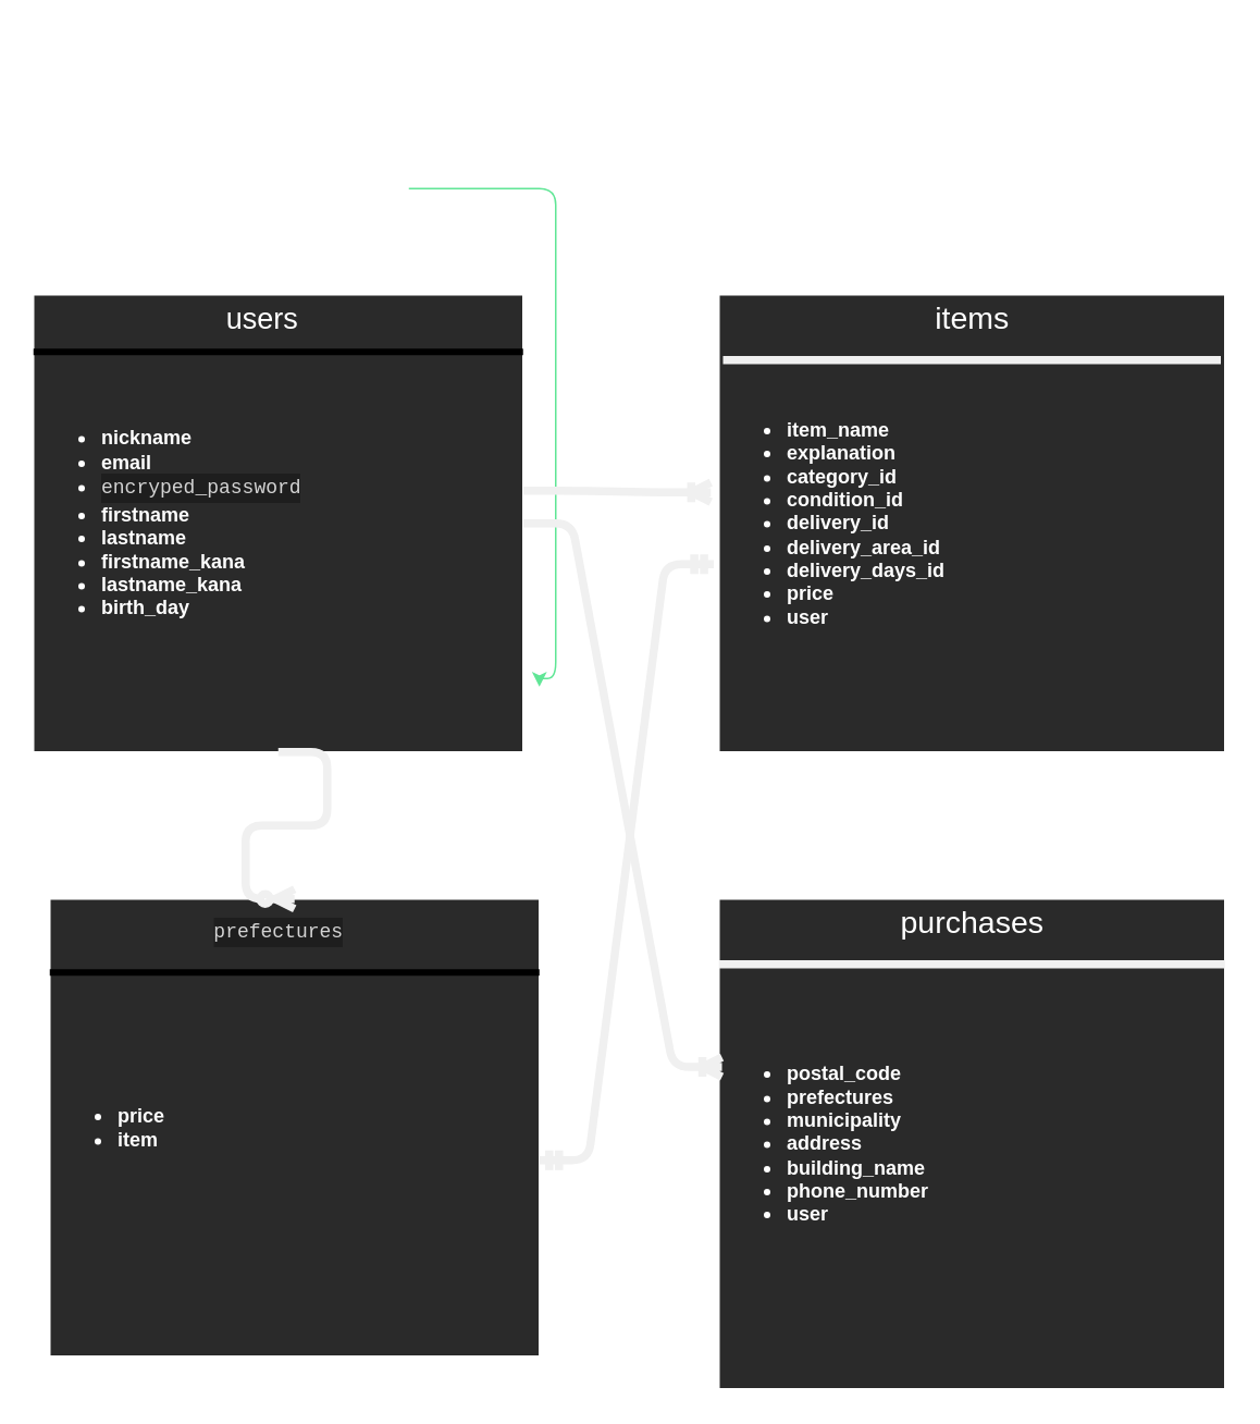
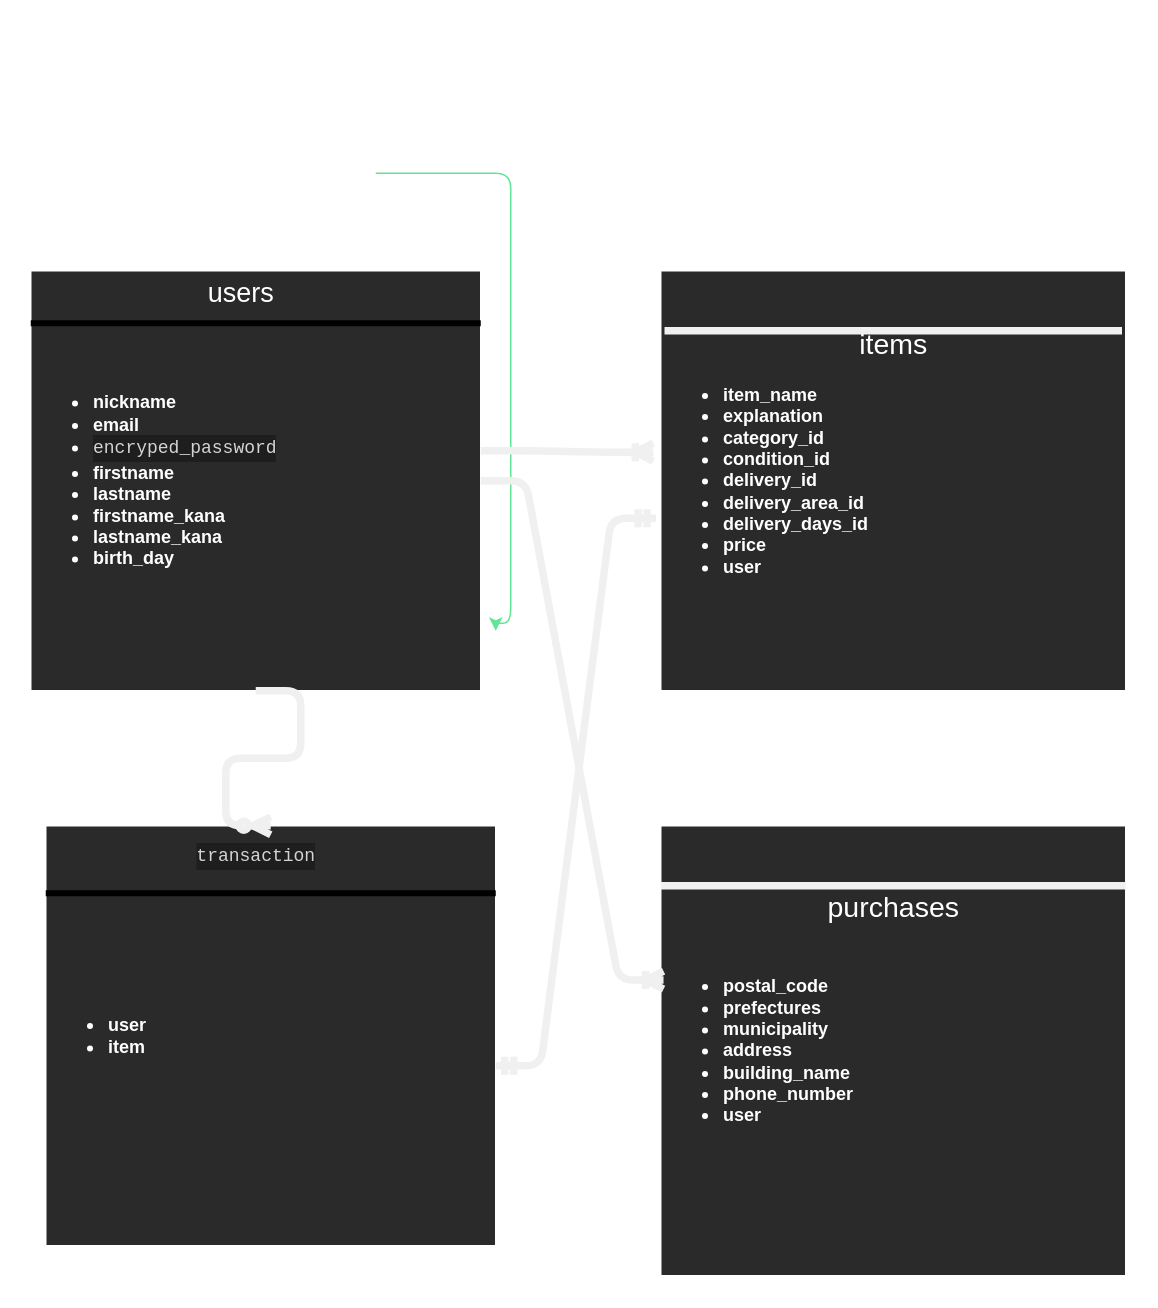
- <mxCell id="11" value="items" style="text;html=1;align=center;verticalAlign=middle;resizable=0;points=[];autosize=1;fontSize=19;fontColor=#FFFFFF;" vertex="1" parent="1"><mxGeometry x="565" y="180" width="60" height="30" as="geometry" /></mxCell>
+ <mxCell id="11" value="items" style="text;html=1;align=center;verticalAlign=middle;resizable=0;points=[];autosize=1;fontSize=19;fontColor=#FFFFFF;" vertex="1" parent="1"><mxGeometry x="565" y="215" width="60" height="30" as="geometry" /></mxCell>
- <mxCell id="13" value="purchases" style="text;html=1;align=center;verticalAlign=middle;resizable=0;points=[];autosize=1;fontSize=19;fontColor=#FFFFFF;" vertex="1" parent="1"><mxGeometry x="545" y="550" width="100" height="30" as="geometry" /></mxCell>
+ <mxCell id="13" value="purchases" style="text;html=1;align=center;verticalAlign=middle;resizable=0;points=[];autosize=1;fontSize=19;fontColor=#FFFFFF;" vertex="1" parent="1"><mxGeometry x="545" y="590" width="100" height="30" as="geometry" /></mxCell>
- <mxCell id="18" value="&lt;div style=&quot;color: rgb(212 , 212 , 212) ; background-color: rgb(30 , 30 , 30) ; font-family: &amp;#34;menlo&amp;#34; , &amp;#34;monaco&amp;#34; , &amp;#34;courier new&amp;#34; , monospace ; font-size: 12px ; line-height: 18px&quot;&gt;prefectures&lt;/div&gt;" style="text;html=1;align=center;verticalAlign=middle;resizable=0;points=[];autosize=1;fontSize=19;fontColor=#FFFFFF;" vertex="1" parent="1"><mxGeometry x="125" y="560" width="90" height="20" as="geometry" /></mxCell>
+ <mxCell id="18" value="&lt;div style=&quot;color: rgb(212 , 212 , 212) ; background-color: rgb(30 , 30 , 30) ; font-family: &amp;#34;menlo&amp;#34; , &amp;#34;monaco&amp;#34; , &amp;#34;courier new&amp;#34; , monospace ; font-size: 12px ; line-height: 18px&quot;&gt;transaction&lt;/div&gt;" style="text;html=1;align=center;verticalAlign=middle;resizable=0;points=[];autosize=1;fontSize=19;fontColor=#FFFFFF;" vertex="1" parent="1"><mxGeometry x="125" y="560" width="90" height="20" as="geometry" /></mxCell>
- <mxCell id="16" value="&lt;ul&gt;&lt;li&gt;price&lt;/li&gt;&lt;li&gt;item&lt;/li&gt;&lt;/ul&gt;" style="rounded=0;whiteSpace=wrap;html=1;shadow=0;labelBackgroundColor=none;sketch=0;strokeWidth=1;fillColor=#2a2a2a;fontColor=#FFFFFF;align=left;fontStyle=1;strokeColor=#FFFFFF;" vertex="1" parent="1"><mxGeometry x="30" y="550" width="300" height="280" as="geometry" /></mxCell>
+ <mxCell id="16" value="&lt;ul&gt;&lt;li&gt;user&lt;/li&gt;&lt;li&gt;item&lt;/li&gt;&lt;/ul&gt;" style="rounded=0;whiteSpace=wrap;html=1;shadow=0;labelBackgroundColor=none;sketch=0;strokeWidth=1;fillColor=#2a2a2a;fontColor=#FFFFFF;align=left;fontStyle=1;strokeColor=#FFFFFF;" vertex="1" parent="1"><mxGeometry x="30" y="550" width="300" height="280" as="geometry" /></mxCell>
